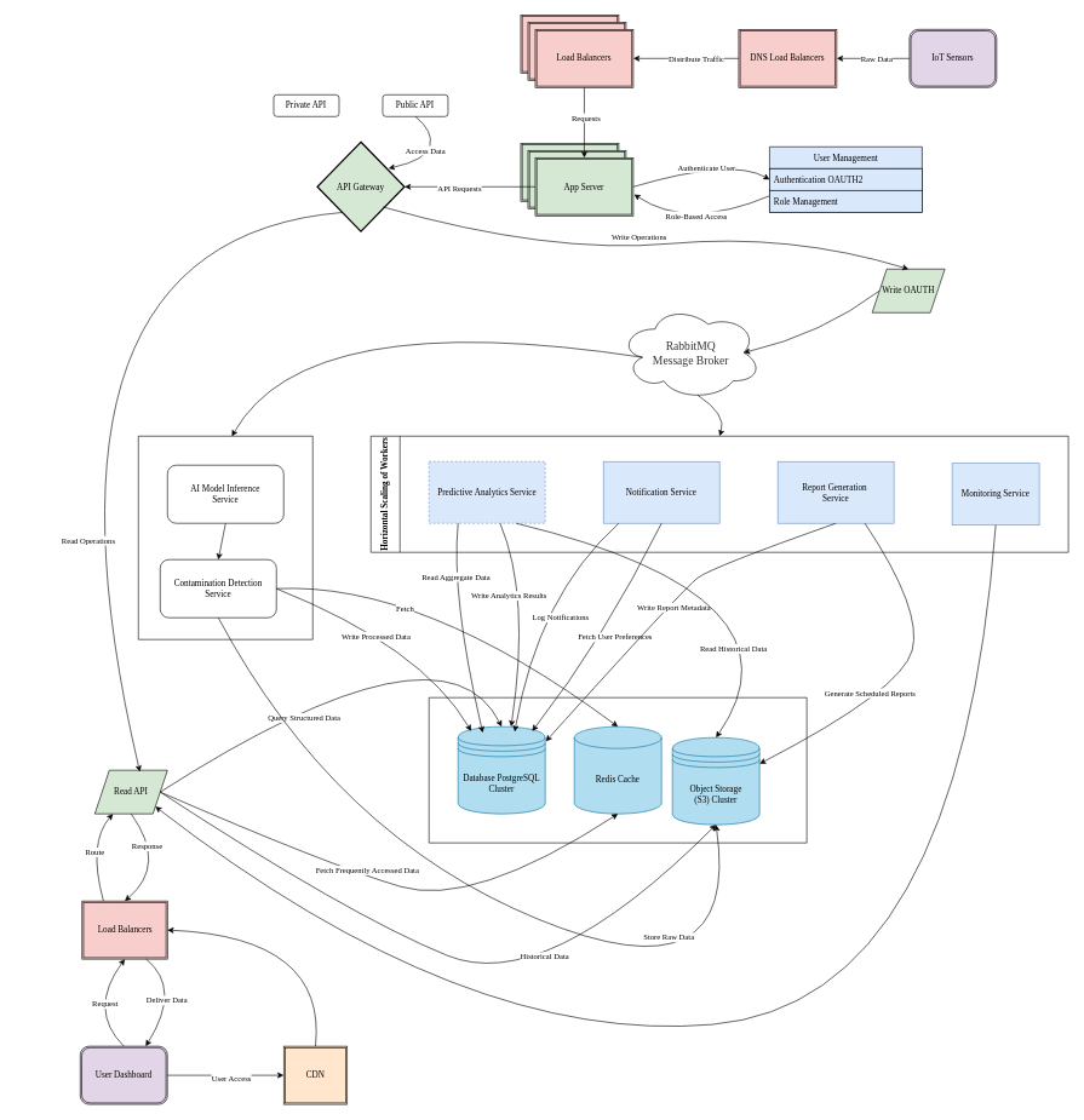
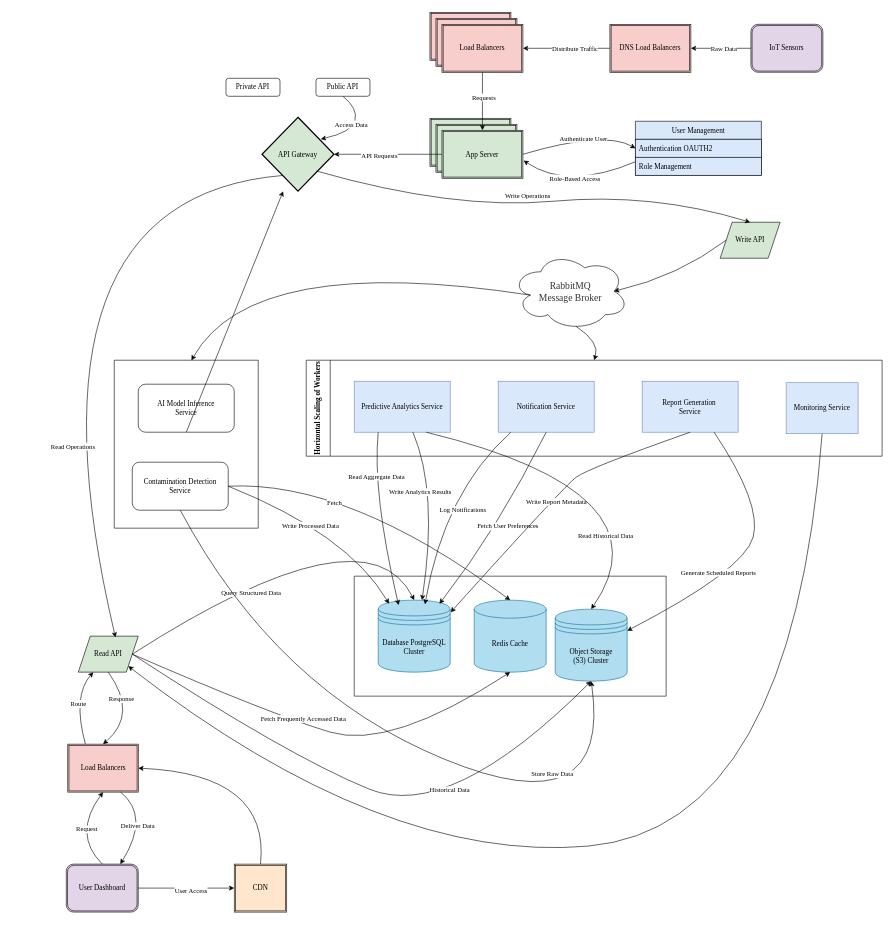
- <mxCell id="44" value="Write OAUTH" style="shape=parallelogram;perimeter=parallelogramPerimeter;whiteSpace=wrap;html=1;fixedSize=1;fillColor=#d5e8d4;strokeColor=#000000;fontFamily=Comic Sans MS;" vertex="1" parent="1"><mxGeometry x="1200" y="370" width="100" height="60" as="geometry" /></mxCell>
+ <mxCell id="44" value="Write API" style="shape=parallelogram;perimeter=parallelogramPerimeter;whiteSpace=wrap;html=1;fixedSize=1;fillColor=#d5e8d4;strokeColor=#000000;fontFamily=Comic Sans MS;" vertex="1" parent="1"><mxGeometry x="1200" y="370" width="100" height="60" as="geometry" /></mxCell>
- <mxCell id="28" value="Predictive Analytics Service" style="rounded=0;whiteSpace=wrap;html=1;fillColor=#dae8fc;strokeColor=#6c8ebf;fontFamily=Comic Sans MS;dashed=1;" parent="27" vertex="1"><mxGeometry x="80" y="35" width="160" height="85" as="geometry" /></mxCell>
+ <mxCell id="28" value="Predictive Analytics Service" style="rounded=0;whiteSpace=wrap;html=1;fillColor=#dae8fc;strokeColor=#6c8ebf;fontFamily=Comic Sans MS;" parent="27" vertex="1"><mxGeometry x="80" y="35" width="160" height="85" as="geometry" /></mxCell>
- <mxCell id="56" value="" style="endArrow=classic;html=1;rounded=0;exitX=0.5;exitY=1;exitDx=0;exitDy=0;entryX=0.5;entryY=0;entryDx=0;entryDy=0;fontFamily=Comic Sans MS;" edge="1" parent="1" source="53" target="54"><mxGeometry width="50" height="50" relative="1" as="geometry"><mxPoint x="900" y="760" as="sourcePoint" /><mxPoint x="950" y="710" as="targetPoint" /></mxGeometry></mxCell>
+ <mxCell id="56" value="" style="endArrow=classic;html=1;rounded=0;exitX=0.5;exitY=1;exitDx=0;exitDy=0;fontFamily=Comic Sans MS;" edge="1" parent="1" source="53" target="36"><mxGeometry width="50" height="50" relative="1" as="geometry"><mxPoint x="900" y="760" as="sourcePoint" /><mxPoint x="950" y="710" as="targetPoint" /></mxGeometry></mxCell>
